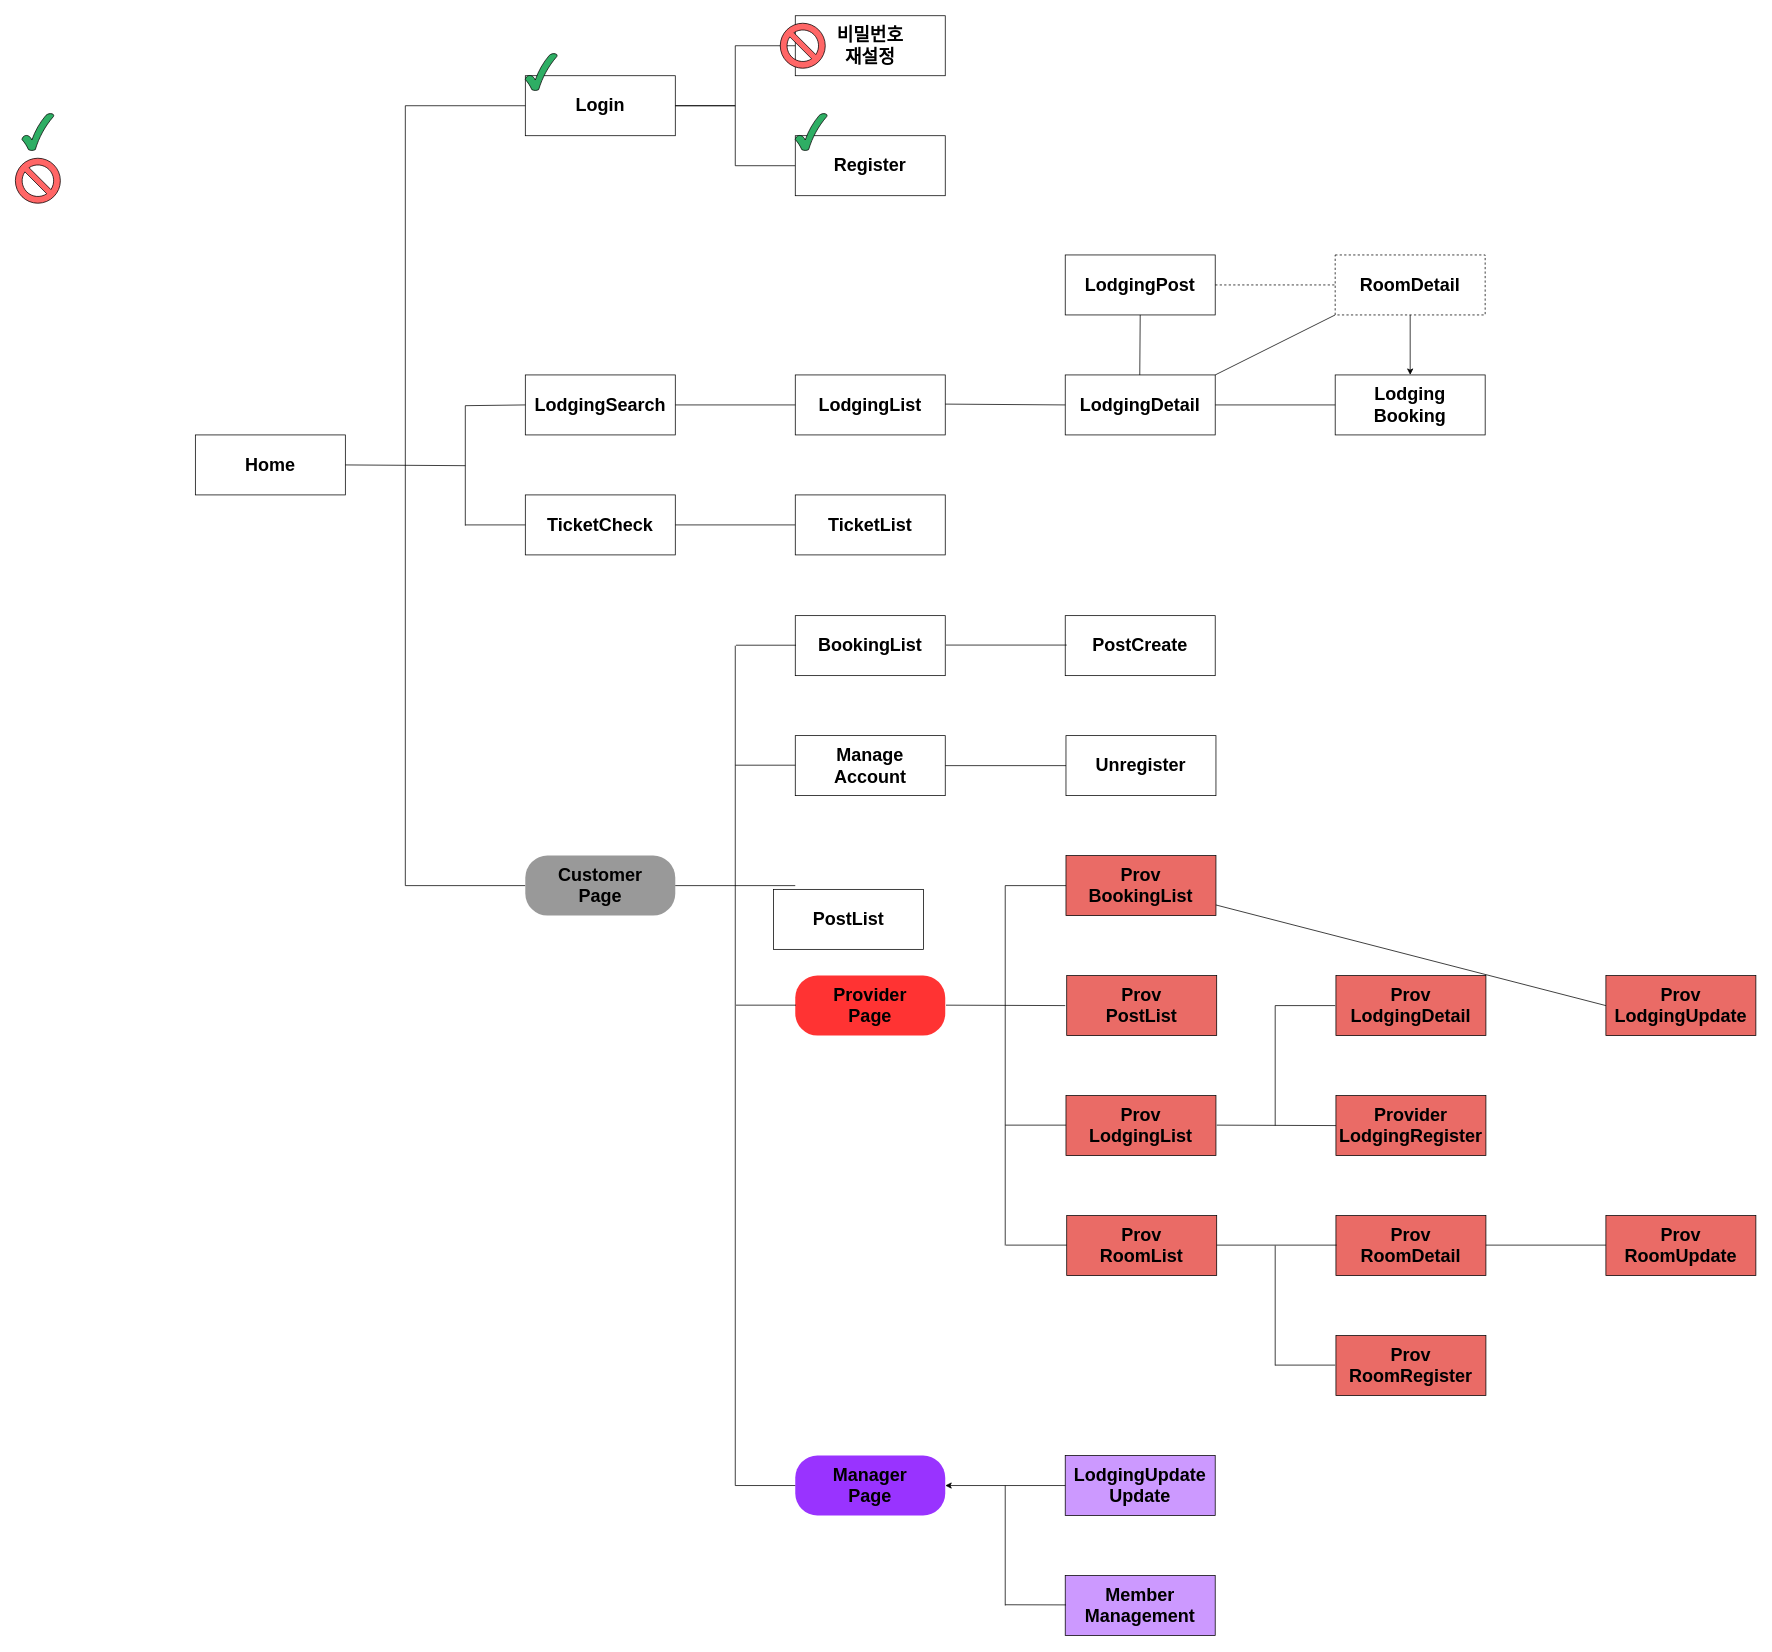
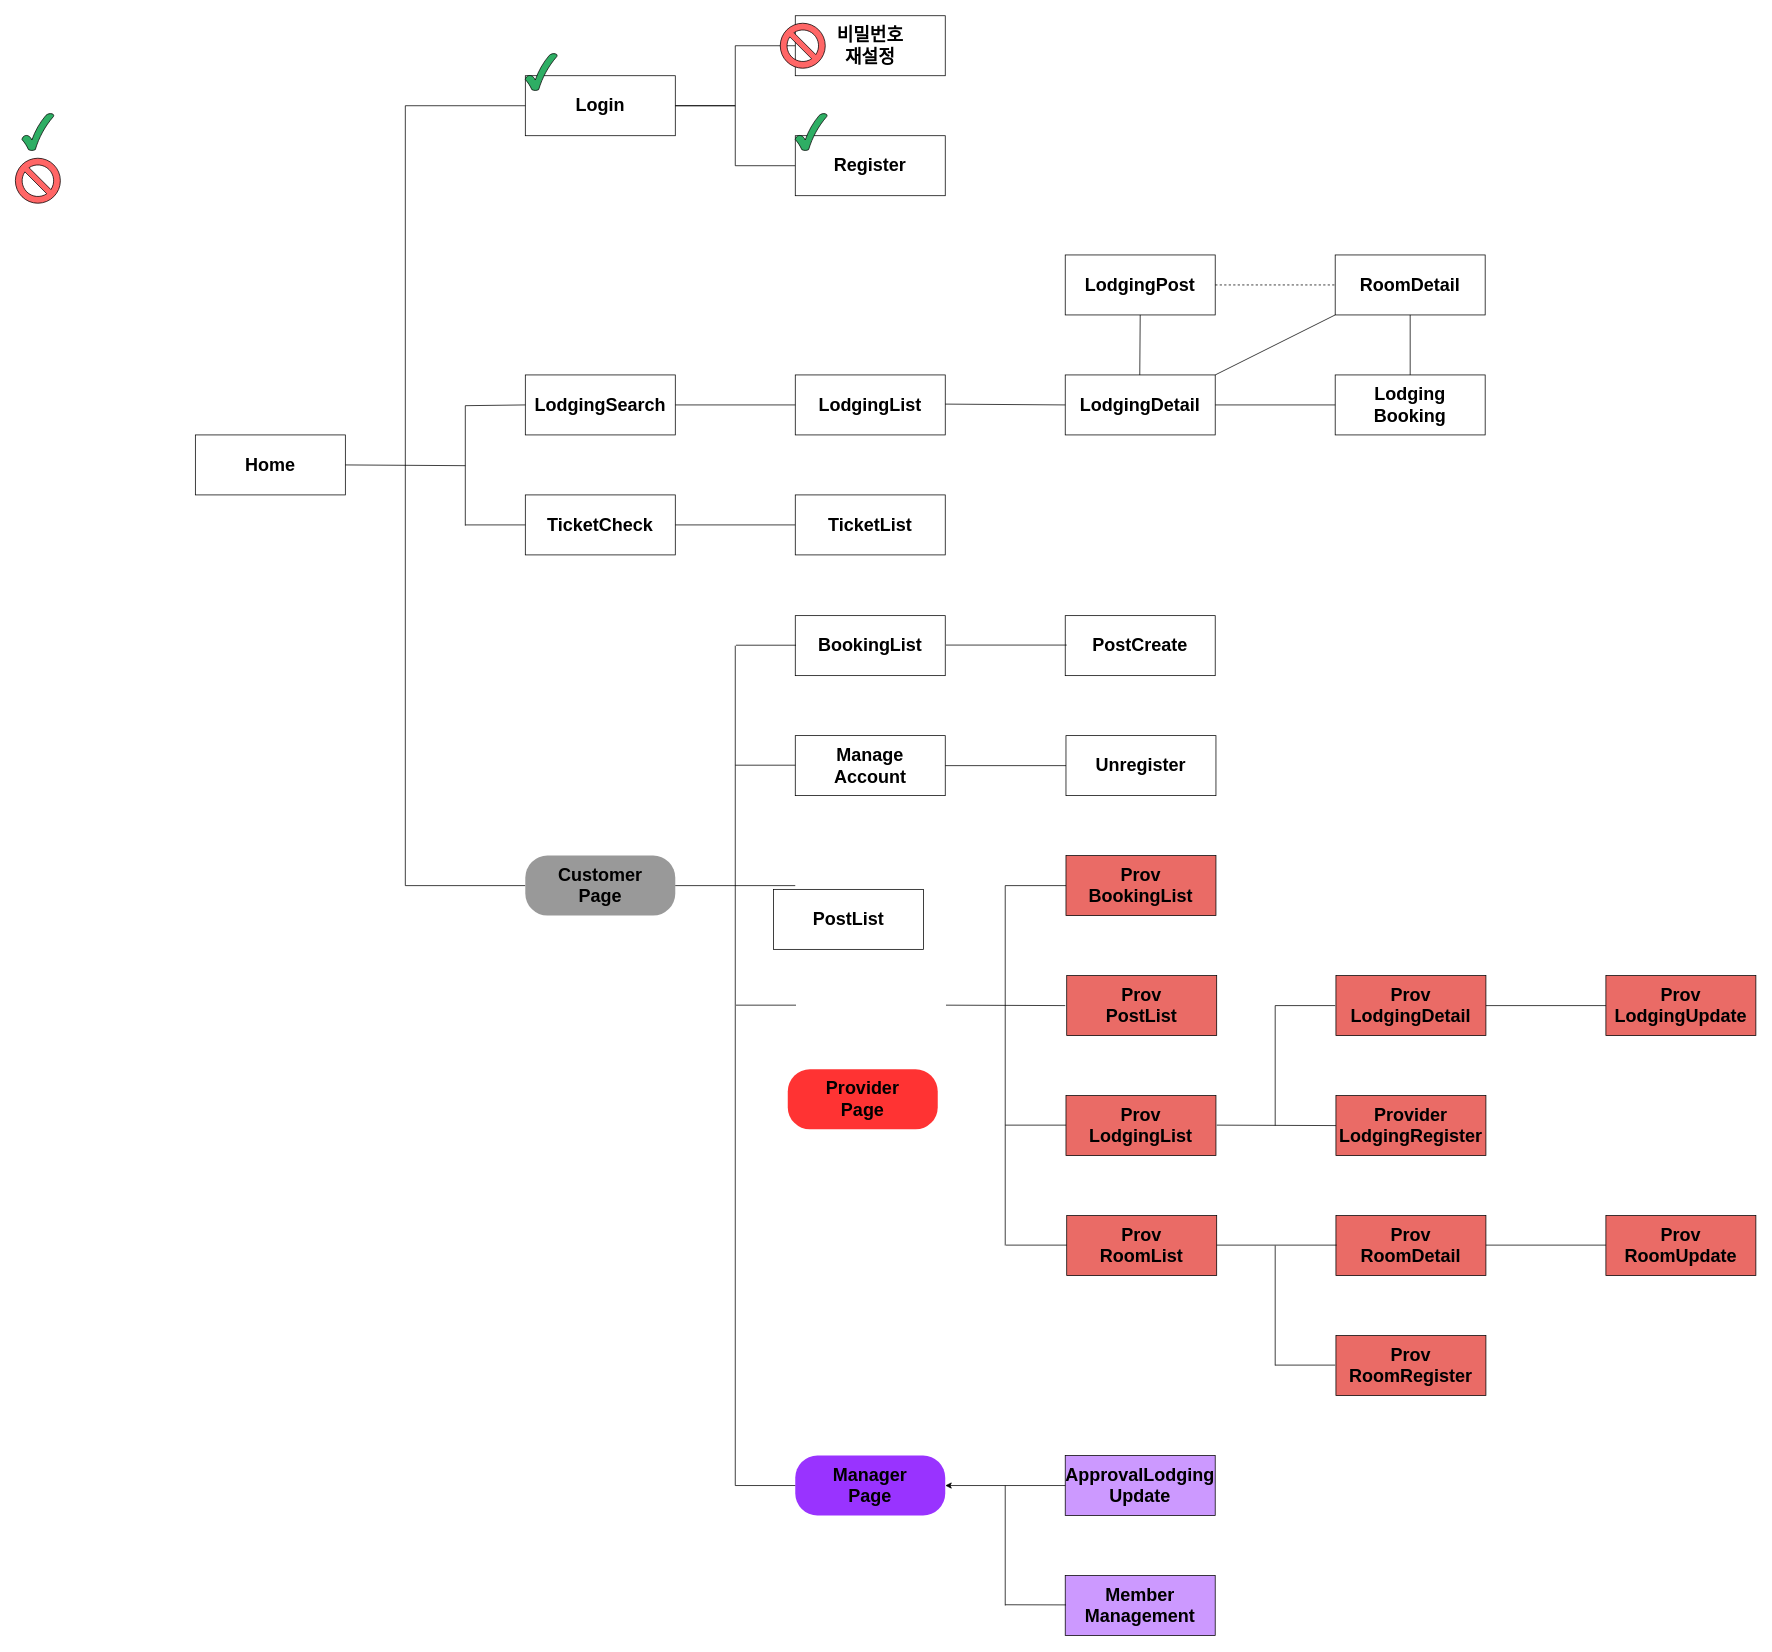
- <mxCell id="18" value="&lt;span style=&quot;font-size: 24px;&quot;&gt;RoomDetail&lt;/span&gt;" style="rounded=0;whiteSpace=wrap;html=1;fontStyle=1;dashed=1;" vertex="1" parent="2"><mxGeometry x="1520" y="319" width="200" height="80" as="geometry" /></mxCell>
+ <mxCell id="18" value="&lt;span style=&quot;font-size: 24px;&quot;&gt;RoomDetail&lt;/span&gt;" style="rounded=0;whiteSpace=wrap;html=1;fontStyle=1" vertex="1" parent="2"><mxGeometry x="1520" y="319" width="200" height="80" as="geometry" /></mxCell>
- <mxCell id="34" value="" style="endArrow=classic;html=1;rounded=0;exitX=0.5;exitY=1;exitDx=0;exitDy=0;entryX=0.5;entryY=0;entryDx=0;entryDy=0;" edge="1" parent="2" source="18" target="8"><mxGeometry width="50" height="50" relative="1" as="geometry"><mxPoint x="1370" y="529" as="sourcePoint" /><mxPoint x="1530" y="529" as="targetPoint" /></mxGeometry></mxCell>
+ <mxCell id="34" value="" style="endArrow=none;html=1;rounded=0;exitX=0.5;exitY=1;exitDx=0;exitDy=0;entryX=0.5;entryY=0;entryDx=0;entryDy=0;" edge="1" parent="2" source="18" target="8"><mxGeometry width="50" height="50" relative="1" as="geometry"><mxPoint x="1370" y="529" as="sourcePoint" /><mxPoint x="1530" y="529" as="targetPoint" /></mxGeometry></mxCell>
- <mxCell id="66" value="" style="endArrow=none;html=1;rounded=0;exitX=0;exitY=0.5;exitDx=0;exitDy=0;" edge="1" parent="2" source="54" target="28"><mxGeometry width="50" height="50" relative="1" as="geometry"><mxPoint x="1530" y="1330" as="sourcePoint" /><mxPoint x="1450" y="1330" as="targetPoint" /></mxGeometry></mxCell>
+ <mxCell id="66" value="" style="endArrow=none;html=1;rounded=0;entryX=1;entryY=0.5;entryDx=0;entryDy=0;exitX=0;exitY=0.5;exitDx=0;exitDy=0;" edge="1" parent="2" source="54" target="53"><mxGeometry width="50" height="50" relative="1" as="geometry"><mxPoint x="1530" y="1330" as="sourcePoint" /><mxPoint x="1450" y="1330" as="targetPoint" /></mxGeometry></mxCell>
- <mxCell id="41" value="&lt;span style=&quot;font-weight: 700; font-size: 24px;&quot;&gt;Provider&lt;/span&gt;&lt;div style=&quot;font-weight: 700;&quot;&gt;&lt;span style=&quot;font-size: 24px;&quot;&gt;Page&lt;/span&gt;&lt;/div&gt;" style="rounded=1;whiteSpace=wrap;html=1;arcSize=37;strokeColor=none;fillColor=#FF3333;" vertex="1" parent="2"><mxGeometry x="800" y="1280" width="200" height="80" as="geometry" /></mxCell>
+ <mxCell id="41" value="&lt;span style=&quot;font-weight: 700; font-size: 24px;&quot;&gt;Provider&lt;/span&gt;&lt;div style=&quot;font-weight: 700;&quot;&gt;&lt;span style=&quot;font-size: 24px;&quot;&gt;Page&lt;/span&gt;&lt;/div&gt;" style="rounded=1;whiteSpace=wrap;html=1;arcSize=37;strokeColor=none;fillColor=#FF3333;" vertex="1" parent="2"><mxGeometry x="790" y="1405" width="200" height="80" as="geometry" /></mxCell>
- <mxCell id="27" value="&lt;span style=&quot;font-family: Helvetica; font-size: 24px;&quot;&gt;LodgingUpdate&lt;/span&gt;&lt;div&gt;&lt;span style=&quot;font-family: Helvetica; font-size: 24px; background-color: initial;&quot;&gt;Update&lt;/span&gt;&lt;/div&gt;" style="whiteSpace=wrap;html=1;rounded=0;shadow=0;comic=0;labelBackgroundColor=none;strokeWidth=1;fontFamily=Verdana;fontSize=12;align=center;fontStyle=1;fillColor=#CC99FF;" vertex="1" parent="2"><mxGeometry x="1160" y="1920" width="200" height="80" as="geometry" /></mxCell>
+ <mxCell id="27" value="&lt;span style=&quot;font-family: Helvetica; font-size: 24px;&quot;&gt;ApprovalLodging&lt;/span&gt;&lt;div&gt;&lt;span style=&quot;font-family: Helvetica; font-size: 24px; background-color: initial;&quot;&gt;Update&lt;/span&gt;&lt;/div&gt;" style="whiteSpace=wrap;html=1;rounded=0;shadow=0;comic=0;labelBackgroundColor=none;strokeWidth=1;fontFamily=Verdana;fontSize=12;align=center;fontStyle=1;fillColor=#CC99FF;" vertex="1" parent="2"><mxGeometry x="1160" y="1920" width="200" height="80" as="geometry" /></mxCell>
